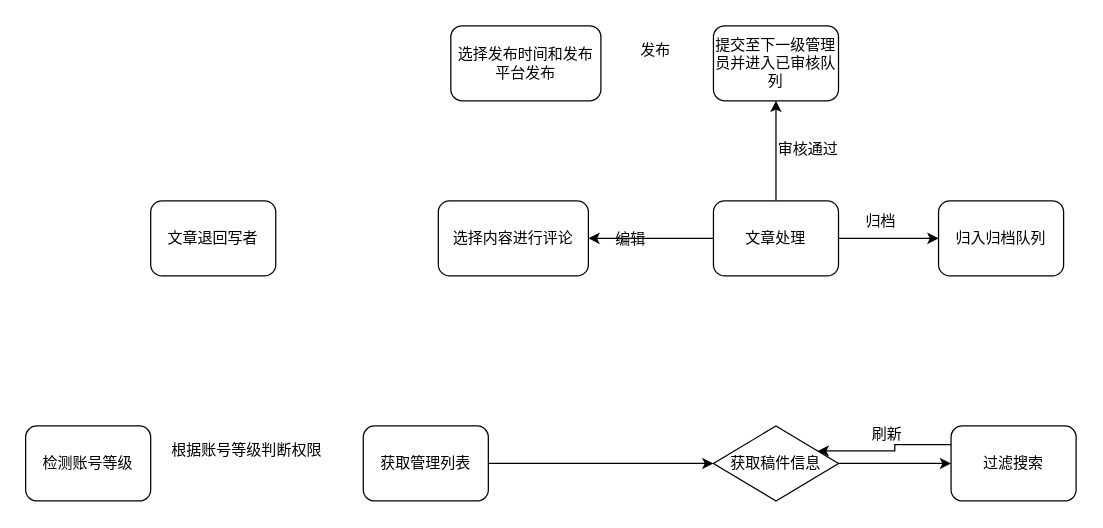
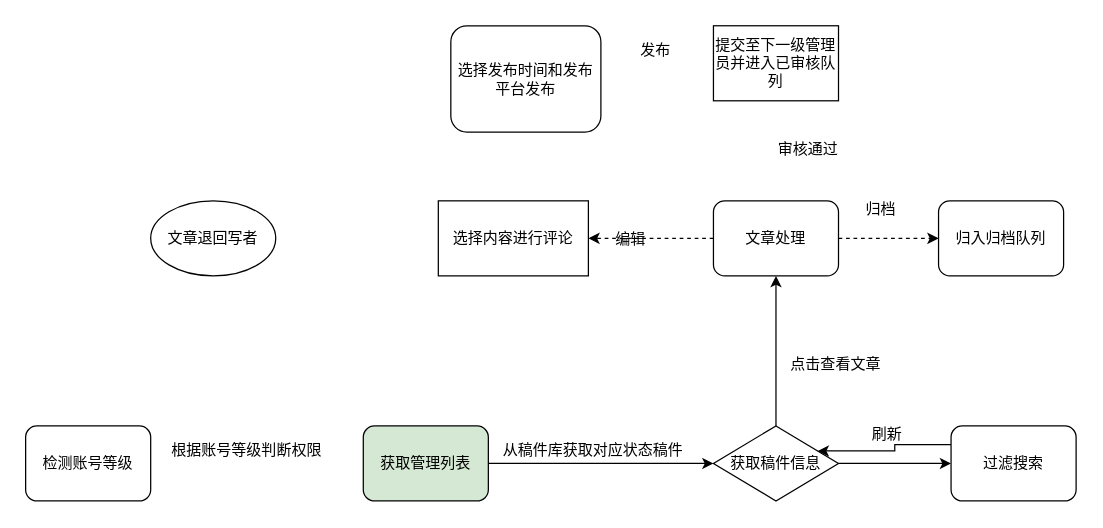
- <mxCell id="16" value="选择发布时间和发布平台发布" style="rounded=1;whiteSpace=wrap;html=1;" parent="1" vertex="1"><mxGeometry x="360" y="20" width="120" height="60" as="geometry" /></mxCell>
+ <mxCell id="16" value="选择发布时间和发布平台发布" style="rounded=1;whiteSpace=wrap;html=1;" parent="1" vertex="1"><mxGeometry x="360" y="20" width="120" height="85" as="geometry" /></mxCell>
- <mxCell id="15" value="提交至下一级管理员并进入已审核队列" style="rounded=1;whiteSpace=wrap;html=1;" parent="1" vertex="1"><mxGeometry x="570" y="20" width="100" height="60" as="geometry" /></mxCell>
+ <mxCell id="15" value="提交至下一级管理员并进入已审核队列" style="whiteSpace=wrap;html=1;rounded=0;" parent="1" vertex="1"><mxGeometry x="570" y="20" width="100" height="60" as="geometry" /></mxCell>
- <mxCell id="11" value="" style="edgeStyle=orthogonalEdgeStyle;rounded=0;orthogonalLoop=1;jettySize=auto;html=1;" parent="1" source="13" target="15" edge="1"><mxGeometry relative="1" as="geometry" /></mxCell>
- <mxCell id="24" value="归档" style="text;html=1;resizable=0;points=[];autosize=1;align=left;verticalAlign=top;spacingTop=-4;" parent="1" vertex="1"><mxGeometry x="690" y="167" width="40" height="20" as="geometry" /></mxCell>
+ <mxCell id="24" value="归档" style="text;html=1;resizable=0;points=[];autosize=1;align=left;verticalAlign=top;spacingTop=-4;" parent="1" vertex="1"><mxGeometry x="690" y="157" width="40" height="20" as="geometry" /></mxCell>
- <mxCell id="18" value="文章退回写者" style="rounded=1;whiteSpace=wrap;html=1;" parent="1" vertex="1"><mxGeometry x="120" y="160" width="100" height="60" as="geometry" /></mxCell>
+ <mxCell id="18" value="文章退回写者" style="ellipse;whiteSpace=wrap;html=1;" parent="1" vertex="1"><mxGeometry x="120" y="160" width="100" height="60" as="geometry" /></mxCell>
- <mxCell id="17" value="选择内容进行评论" style="rounded=1;whiteSpace=wrap;html=1;" parent="1" vertex="1"><mxGeometry x="350" y="160" width="120" height="60" as="geometry" /></mxCell>
+ <mxCell id="17" value="选择内容进行评论" style="whiteSpace=wrap;html=1;rounded=0;" parent="1" vertex="1"><mxGeometry x="350" y="160" width="120" height="60" as="geometry" /></mxCell>
- <mxCell id="10" value="" style="edgeStyle=orthogonalEdgeStyle;rounded=0;orthogonalLoop=1;jettySize=auto;html=1;" parent="1" source="13" target="17" edge="1"><mxGeometry relative="1" as="geometry" /></mxCell>
+ <mxCell id="10" value="" style="edgeStyle=orthogonalEdgeStyle;rounded=0;orthogonalLoop=1;jettySize=auto;html=1;dashed=1;" parent="1" source="13" target="17" edge="1"><mxGeometry relative="1" as="geometry" /></mxCell>
- <mxCell id="12" value="" style="edgeStyle=orthogonalEdgeStyle;rounded=0;orthogonalLoop=1;jettySize=auto;html=1;" parent="1" source="13" target="14" edge="1"><mxGeometry relative="1" as="geometry" /></mxCell>
+ <mxCell id="12" value="" style="edgeStyle=orthogonalEdgeStyle;rounded=0;orthogonalLoop=1;jettySize=auto;html=1;dashed=1;" parent="1" source="13" target="14" edge="1"><mxGeometry relative="1" as="geometry" /></mxCell>
+ <mxCell id="5" value="" style="edgeStyle=orthogonalEdgeStyle;rounded=0;orthogonalLoop=1;jettySize=auto;html=1;" parent="1" source="7" target="13" edge="1"><mxGeometry relative="1" as="geometry" /></mxCell>
+ <mxCell id="25" value="点击查看文章" style="text;html=1;resizable=0;points=[];autosize=1;align=left;verticalAlign=top;spacingTop=-4;" parent="1" vertex="1"><mxGeometry x="630" y="281" width="90" height="20" as="geometry" /></mxCell>
+ <mxCell id="20" value="从稿件库获取对应状态稿件" style="text;html=1;resizable=0;points=[];autosize=1;align=left;verticalAlign=top;spacingTop=-4;" parent="1" vertex="1"><mxGeometry x="400" y="350" width="160" height="20" as="geometry" /></mxCell>
- <mxCell id="4" value="获取管理列表" style="rounded=1;whiteSpace=wrap;html=1;" parent="1" vertex="1"><mxGeometry x="290" y="340" width="100" height="60" as="geometry" /></mxCell>
+ <mxCell id="4" value="获取管理列表" style="rounded=1;whiteSpace=wrap;html=1;fillColor=#d5e8d4;" parent="1" vertex="1"><mxGeometry x="290" y="340" width="100" height="60" as="geometry" /></mxCell>
